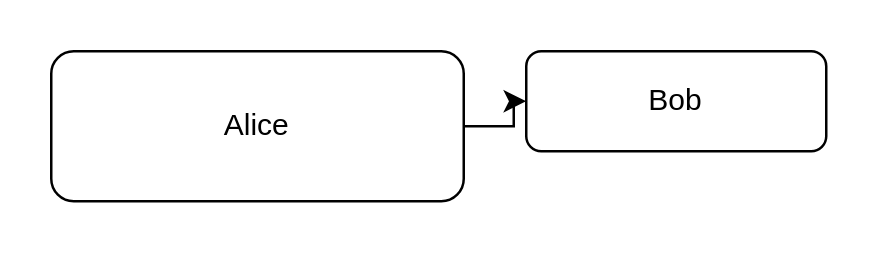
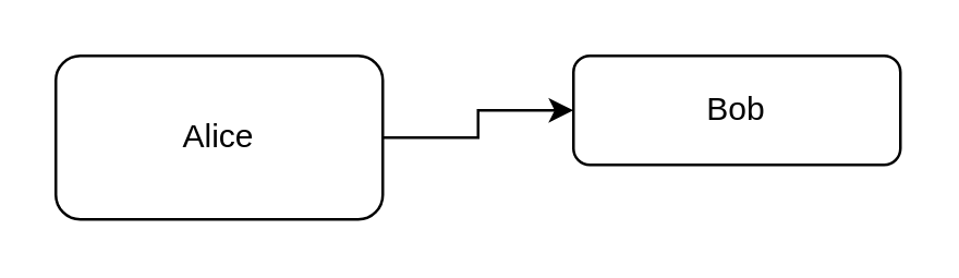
- <mxCell id="3" value="Alice" style="rounded=1;whiteSpace=wrap;html=1;" vertex="1" parent="1"><mxGeometry x="20" y="20" width="165" height="60" as="geometry" /></mxCell>
+ <mxCell id="3" value="Alice" style="rounded=1;whiteSpace=wrap;html=1;" vertex="1" parent="1"><mxGeometry x="20" y="20" width="120" height="60" as="geometry" /></mxCell>
